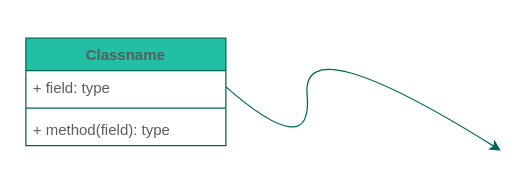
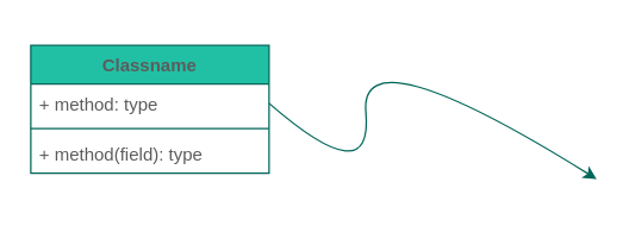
- <mxCell id="3" value="+ field: type" style="text;strokeColor=none;fillColor=none;align=left;verticalAlign=top;spacingLeft=4;spacingRight=4;overflow=hidden;rotatable=0;points=[[0,0.5],[1,0.5]];portConstraint=eastwest;fontColor=#5C5C5C;" vertex="1" parent="2"><mxGeometry y="26" width="160" height="26" as="geometry" /></mxCell>
+ <mxCell id="3" value="+ method: type" style="text;strokeColor=none;fillColor=none;align=left;verticalAlign=top;spacingLeft=4;spacingRight=4;overflow=hidden;rotatable=0;points=[[0,0.5],[1,0.5]];portConstraint=eastwest;fontColor=#5C5C5C;" vertex="1" parent="2"><mxGeometry y="26" width="160" height="26" as="geometry" /></mxCell>
